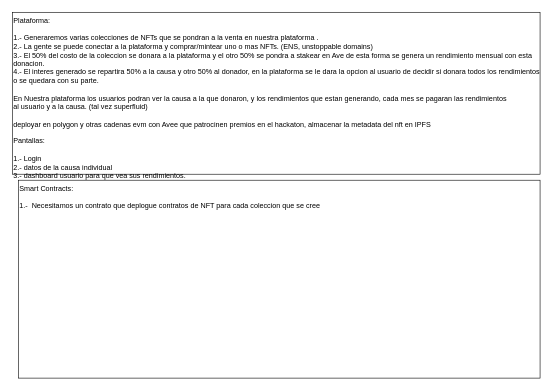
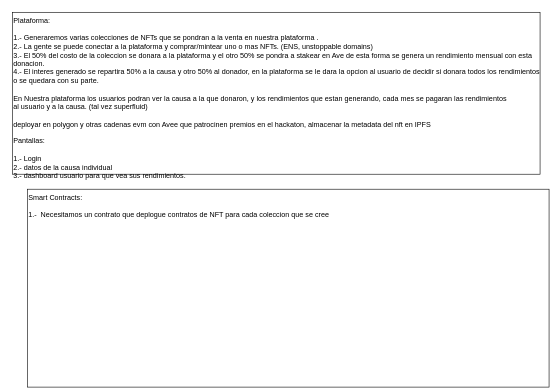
- <mxCell id="2" value="Smart Contracts:&lt;br&gt;&lt;br&gt;1.-&amp;nbsp; Necesitamos un contrato que deplogue contratos de NFT para cada coleccion que se cree" style="rounded=0;whiteSpace=wrap;html=1;align=left;verticalAlign=top;" vertex="1" parent="1"><mxGeometry x="30" y="300" width="870" height="330" as="geometry" /></mxCell>
+ <mxCell id="2" value="Smart Contracts:&lt;br&gt;&lt;br&gt;1.-&amp;nbsp; Necesitamos un contrato que deplogue contratos de NFT para cada coleccion que se cree" style="rounded=0;whiteSpace=wrap;html=1;align=left;verticalAlign=top;" vertex="1" parent="1"><mxGeometry x="45" y="315" width="870" height="330" as="geometry" /></mxCell>
